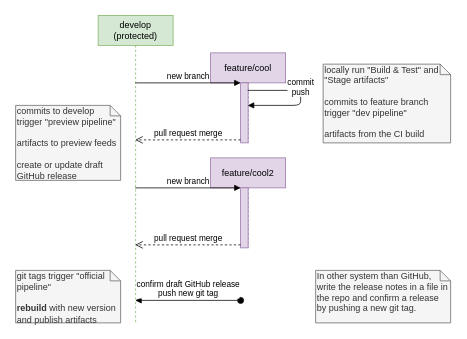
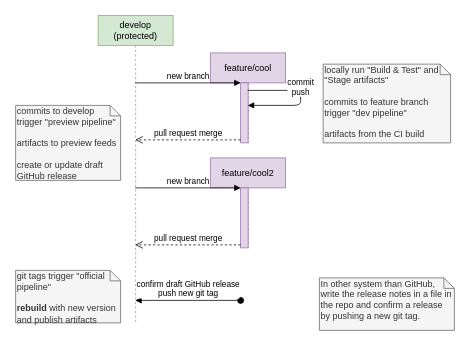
- <mxCell id="16" value="In other system than GitHub, write the release notes in a file in the repo and confirm a release by pushing a new git tag." style="shape=note;whiteSpace=wrap;html=1;size=14;verticalAlign=top;align=left;spacingTop=-6;fillColor=#f5f5f5;strokeColor=#666666;fontColor=#333333;" vertex="1" parent="1"><mxGeometry x="420" y="360" width="180" height="70" as="geometry" /></mxCell>
+ <mxCell id="16" value="In other system than GitHub, write the release notes in a file in the repo and confirm a release by pushing a new git tag." style="shape=note;whiteSpace=wrap;html=1;size=14;verticalAlign=top;align=left;spacingTop=-6;fillColor=#f5f5f5;strokeColor=#666666;fontColor=#333333;" vertex="1" parent="1"><mxGeometry x="425" y="370" width="180" height="70" as="geometry" /></mxCell>
